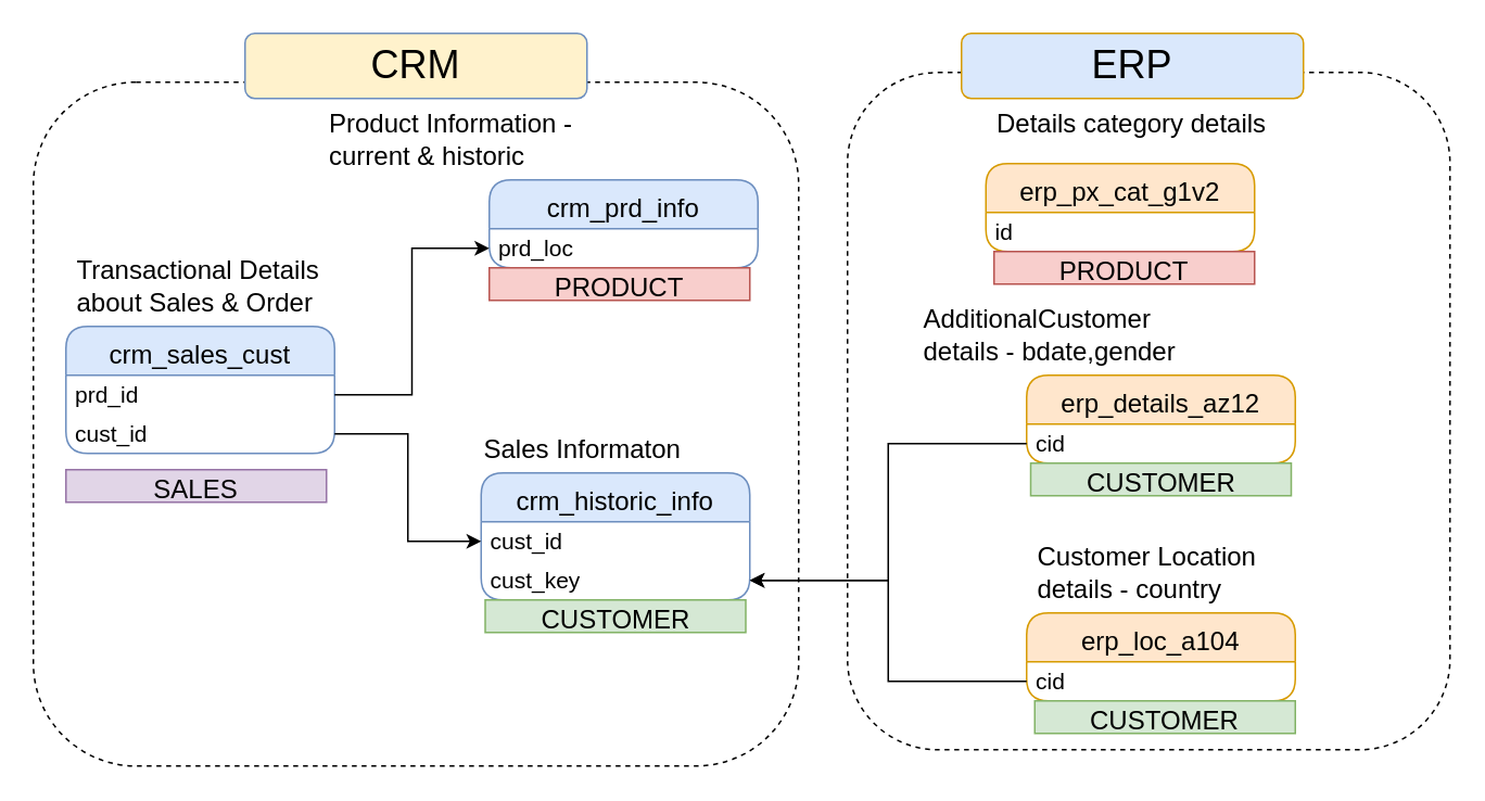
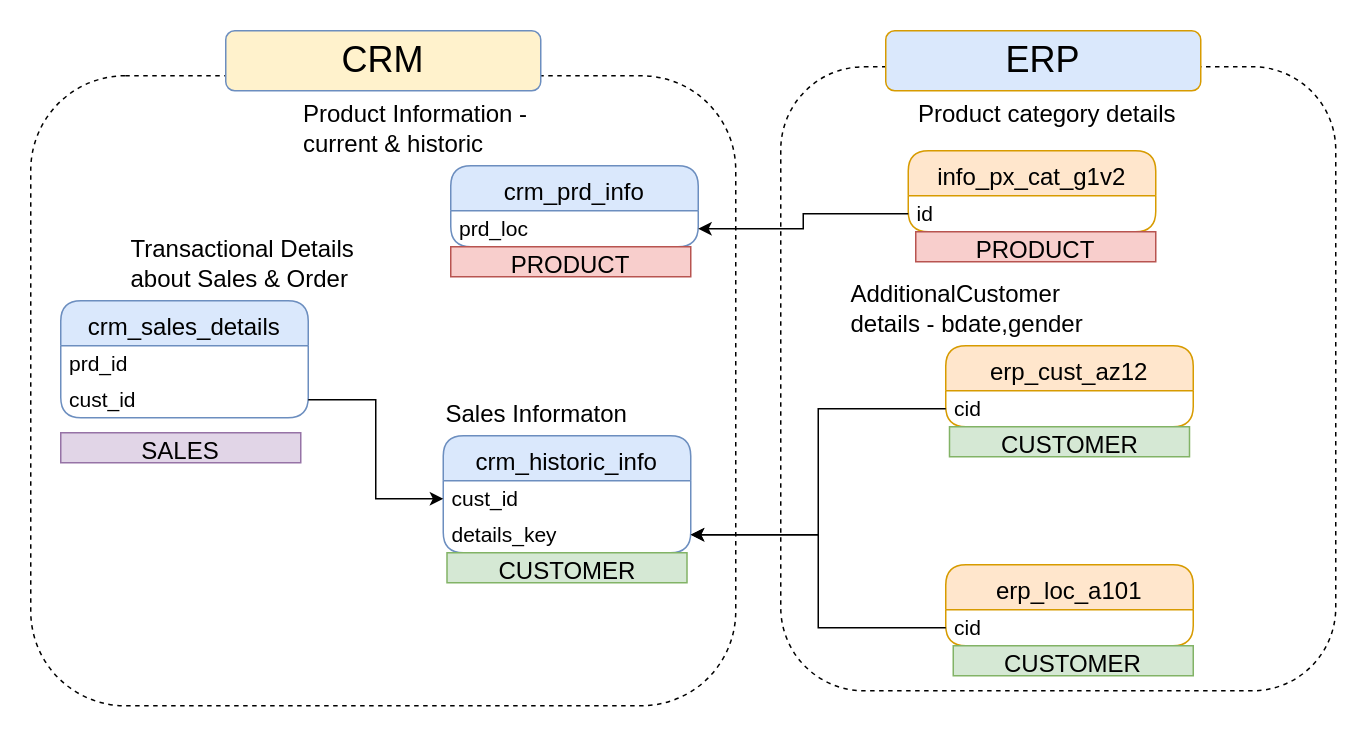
- <mxCell id="25" value="&lt;font style=&quot;font-size: 16px;&quot;&gt;Details category details&lt;/font&gt;" style="text;html=1;align=left;verticalAlign=middle;whiteSpace=wrap;rounded=0;" vertex="1" parent="1"><mxGeometry x="610" y="60" width="175" height="30" as="geometry" /></mxCell>
+ <mxCell id="25" value="&lt;font style=&quot;font-size: 16px;&quot;&gt;Product category details&lt;/font&gt;" style="text;html=1;align=left;verticalAlign=middle;whiteSpace=wrap;rounded=0;" vertex="1" parent="1"><mxGeometry x="610" y="60" width="175" height="30" as="geometry" /></mxCell>
- <mxCell id="23" value="&lt;font style=&quot;font-size: 16px;&quot;&gt;erp_px_cat_g1v2&lt;/font&gt;" style="swimlane;fontStyle=0;childLayout=stackLayout;horizontal=1;startSize=30;horizontalStack=0;resizeParent=1;resizeParentMax=0;resizeLast=0;collapsible=1;marginBottom=0;whiteSpace=wrap;html=1;rounded=1;fillColor=#ffe6cc;strokeColor=#d79b00;fontSize=24;" vertex="1" parent="1"><mxGeometry x="605" y="100" width="165" height="54" as="geometry" /></mxCell>
+ <mxCell id="23" value="&lt;font style=&quot;font-size: 16px;&quot;&gt;info_px_cat_g1v2&lt;/font&gt;" style="swimlane;fontStyle=0;childLayout=stackLayout;horizontal=1;startSize=30;horizontalStack=0;resizeParent=1;resizeParentMax=0;resizeLast=0;collapsible=1;marginBottom=0;whiteSpace=wrap;html=1;rounded=1;fillColor=#ffe6cc;strokeColor=#d79b00;fontSize=24;" vertex="1" parent="1"><mxGeometry x="605" y="100" width="165" height="54" as="geometry" /></mxCell>
+ <mxCell id="26" style="edgeStyle=orthogonalEdgeStyle;rounded=0;orthogonalLoop=1;jettySize=auto;html=1;" edge="1" parent="1" source="24" target="7"><mxGeometry relative="1" as="geometry" /></mxCell>
- <mxCell id="12" value="&lt;font style=&quot;font-size: 16px;&quot;&gt;Transactional Details about Sales &amp;amp; Order&lt;/font&gt;" style="text;html=1;align=left;verticalAlign=middle;whiteSpace=wrap;rounded=0;" vertex="1" parent="1"><mxGeometry x="45" y="160" width="175" height="30" as="geometry" /></mxCell>
+ <mxCell id="12" value="&lt;font style=&quot;font-size: 16px;&quot;&gt;Transactional Details about Sales &amp;amp; Order&lt;/font&gt;" style="text;html=1;align=left;verticalAlign=middle;whiteSpace=wrap;rounded=0;" vertex="1" parent="1"><mxGeometry x="85" y="160" width="175" height="30" as="geometry" /></mxCell>
- <mxCell id="13" style="edgeStyle=orthogonalEdgeStyle;rounded=0;orthogonalLoop=1;jettySize=auto;html=1;entryX=0;entryY=0.5;entryDx=0;entryDy=0;" edge="1" parent="1" source="10" target="7"><mxGeometry relative="1" as="geometry" /></mxCell>
- <mxCell id="9" value="&lt;font style=&quot;font-size: 16px;&quot;&gt;crm_sales_cust&lt;/font&gt;" style="swimlane;fontStyle=0;childLayout=stackLayout;horizontal=1;startSize=30;horizontalStack=0;resizeParent=1;resizeParentMax=0;resizeLast=0;collapsible=1;marginBottom=0;whiteSpace=wrap;html=1;rounded=1;fillColor=#dae8fc;strokeColor=#6c8ebf;fontSize=24;" vertex="1" parent="1"><mxGeometry x="40" y="200" width="165" height="78" as="geometry" /></mxCell>
+ <mxCell id="9" value="&lt;font style=&quot;font-size: 16px;&quot;&gt;crm_sales_details&lt;/font&gt;" style="swimlane;fontStyle=0;childLayout=stackLayout;horizontal=1;startSize=30;horizontalStack=0;resizeParent=1;resizeParentMax=0;resizeLast=0;collapsible=1;marginBottom=0;whiteSpace=wrap;html=1;rounded=1;fillColor=#dae8fc;strokeColor=#6c8ebf;fontSize=24;" vertex="1" parent="1"><mxGeometry x="40" y="200" width="165" height="78" as="geometry" /></mxCell>
- <mxCell id="15" value="&lt;font style=&quot;font-size: 16px;&quot;&gt;erp_details_az12&lt;/font&gt;" style="swimlane;fontStyle=0;childLayout=stackLayout;horizontal=1;startSize=30;horizontalStack=0;resizeParent=1;resizeParentMax=0;resizeLast=0;collapsible=1;marginBottom=0;whiteSpace=wrap;html=1;rounded=1;fillColor=#ffe6cc;strokeColor=#d79b00;fontSize=24;" vertex="1" parent="1"><mxGeometry x="630" y="230" width="165" height="54" as="geometry" /></mxCell>
+ <mxCell id="15" value="&lt;font style=&quot;font-size: 16px;&quot;&gt;erp_cust_az12&lt;/font&gt;" style="swimlane;fontStyle=0;childLayout=stackLayout;horizontal=1;startSize=30;horizontalStack=0;resizeParent=1;resizeParentMax=0;resizeLast=0;collapsible=1;marginBottom=0;whiteSpace=wrap;html=1;rounded=1;fillColor=#ffe6cc;strokeColor=#d79b00;fontSize=24;" vertex="1" parent="1"><mxGeometry x="630" y="230" width="165" height="54" as="geometry" /></mxCell>
- <mxCell id="21" value="&lt;font style=&quot;font-size: 16px;&quot;&gt;Customer Location details - country&lt;/font&gt;" style="text;html=1;align=left;verticalAlign=middle;whiteSpace=wrap;rounded=0;" vertex="1" parent="1"><mxGeometry x="635" y="336" width="175" height="30" as="geometry" /></mxCell>
- <mxCell id="4" value="cust_key" style="text;strokeColor=none;fillColor=none;align=left;verticalAlign=middle;spacingLeft=4;spacingRight=4;overflow=hidden;points=[[0,0.5],[1,0.5]];portConstraint=eastwest;rotatable=0;whiteSpace=wrap;html=1;fontSize=14;" vertex="1" parent="2"><mxGeometry y="54" width="165" height="24" as="geometry" /></mxCell>
+ <mxCell id="4" value="details_key" style="text;strokeColor=none;fillColor=none;align=left;verticalAlign=middle;spacingLeft=4;spacingRight=4;overflow=hidden;points=[[0,0.5],[1,0.5]];portConstraint=eastwest;rotatable=0;whiteSpace=wrap;html=1;fontSize=14;" vertex="1" parent="2"><mxGeometry y="54" width="165" height="24" as="geometry" /></mxCell>
- <mxCell id="19" value="&lt;font style=&quot;font-size: 16px;&quot;&gt;erp_loc_a104&lt;/font&gt;" style="swimlane;fontStyle=0;childLayout=stackLayout;horizontal=1;startSize=30;horizontalStack=0;resizeParent=1;resizeParentMax=0;resizeLast=0;collapsible=1;marginBottom=0;whiteSpace=wrap;html=1;rounded=1;fillColor=#ffe6cc;strokeColor=#d79b00;fontSize=24;" vertex="1" parent="1"><mxGeometry x="630" y="376" width="165" height="54" as="geometry" /></mxCell>
+ <mxCell id="19" value="&lt;font style=&quot;font-size: 16px;&quot;&gt;erp_loc_a101&lt;/font&gt;" style="swimlane;fontStyle=0;childLayout=stackLayout;horizontal=1;startSize=30;horizontalStack=0;resizeParent=1;resizeParentMax=0;resizeLast=0;collapsible=1;marginBottom=0;whiteSpace=wrap;html=1;rounded=1;fillColor=#ffe6cc;strokeColor=#d79b00;fontSize=24;" vertex="1" parent="1"><mxGeometry x="630" y="376" width="165" height="54" as="geometry" /></mxCell>
